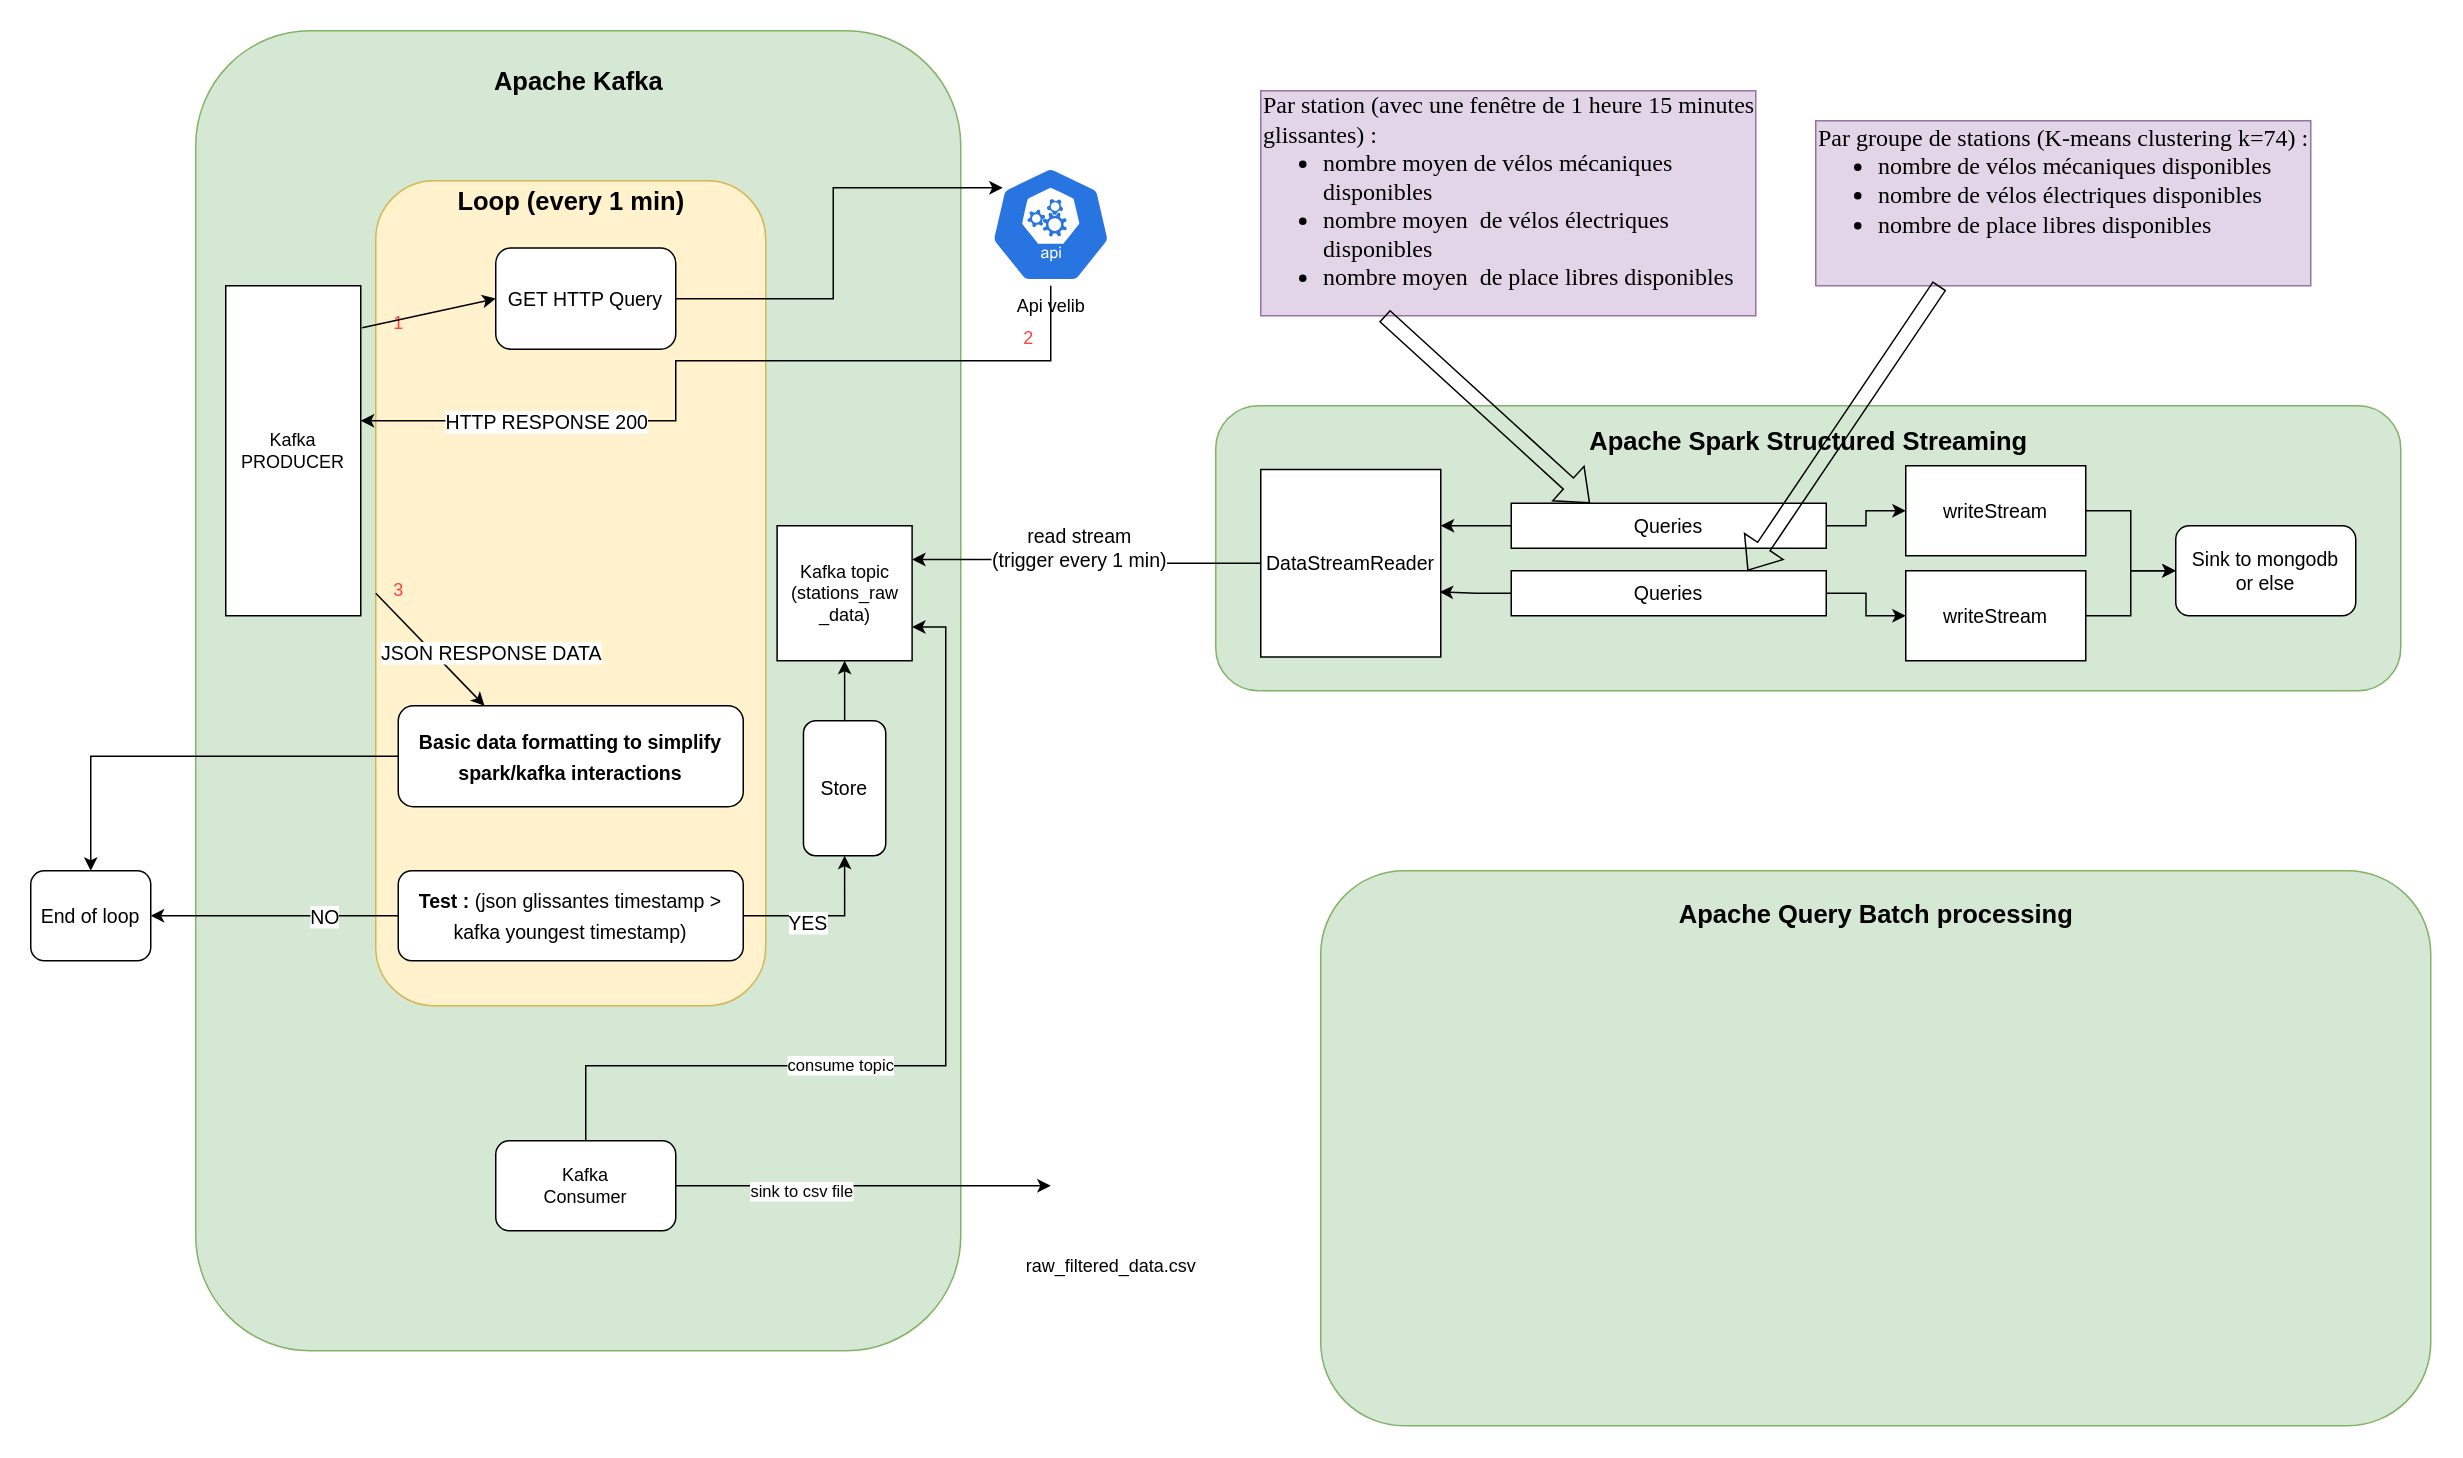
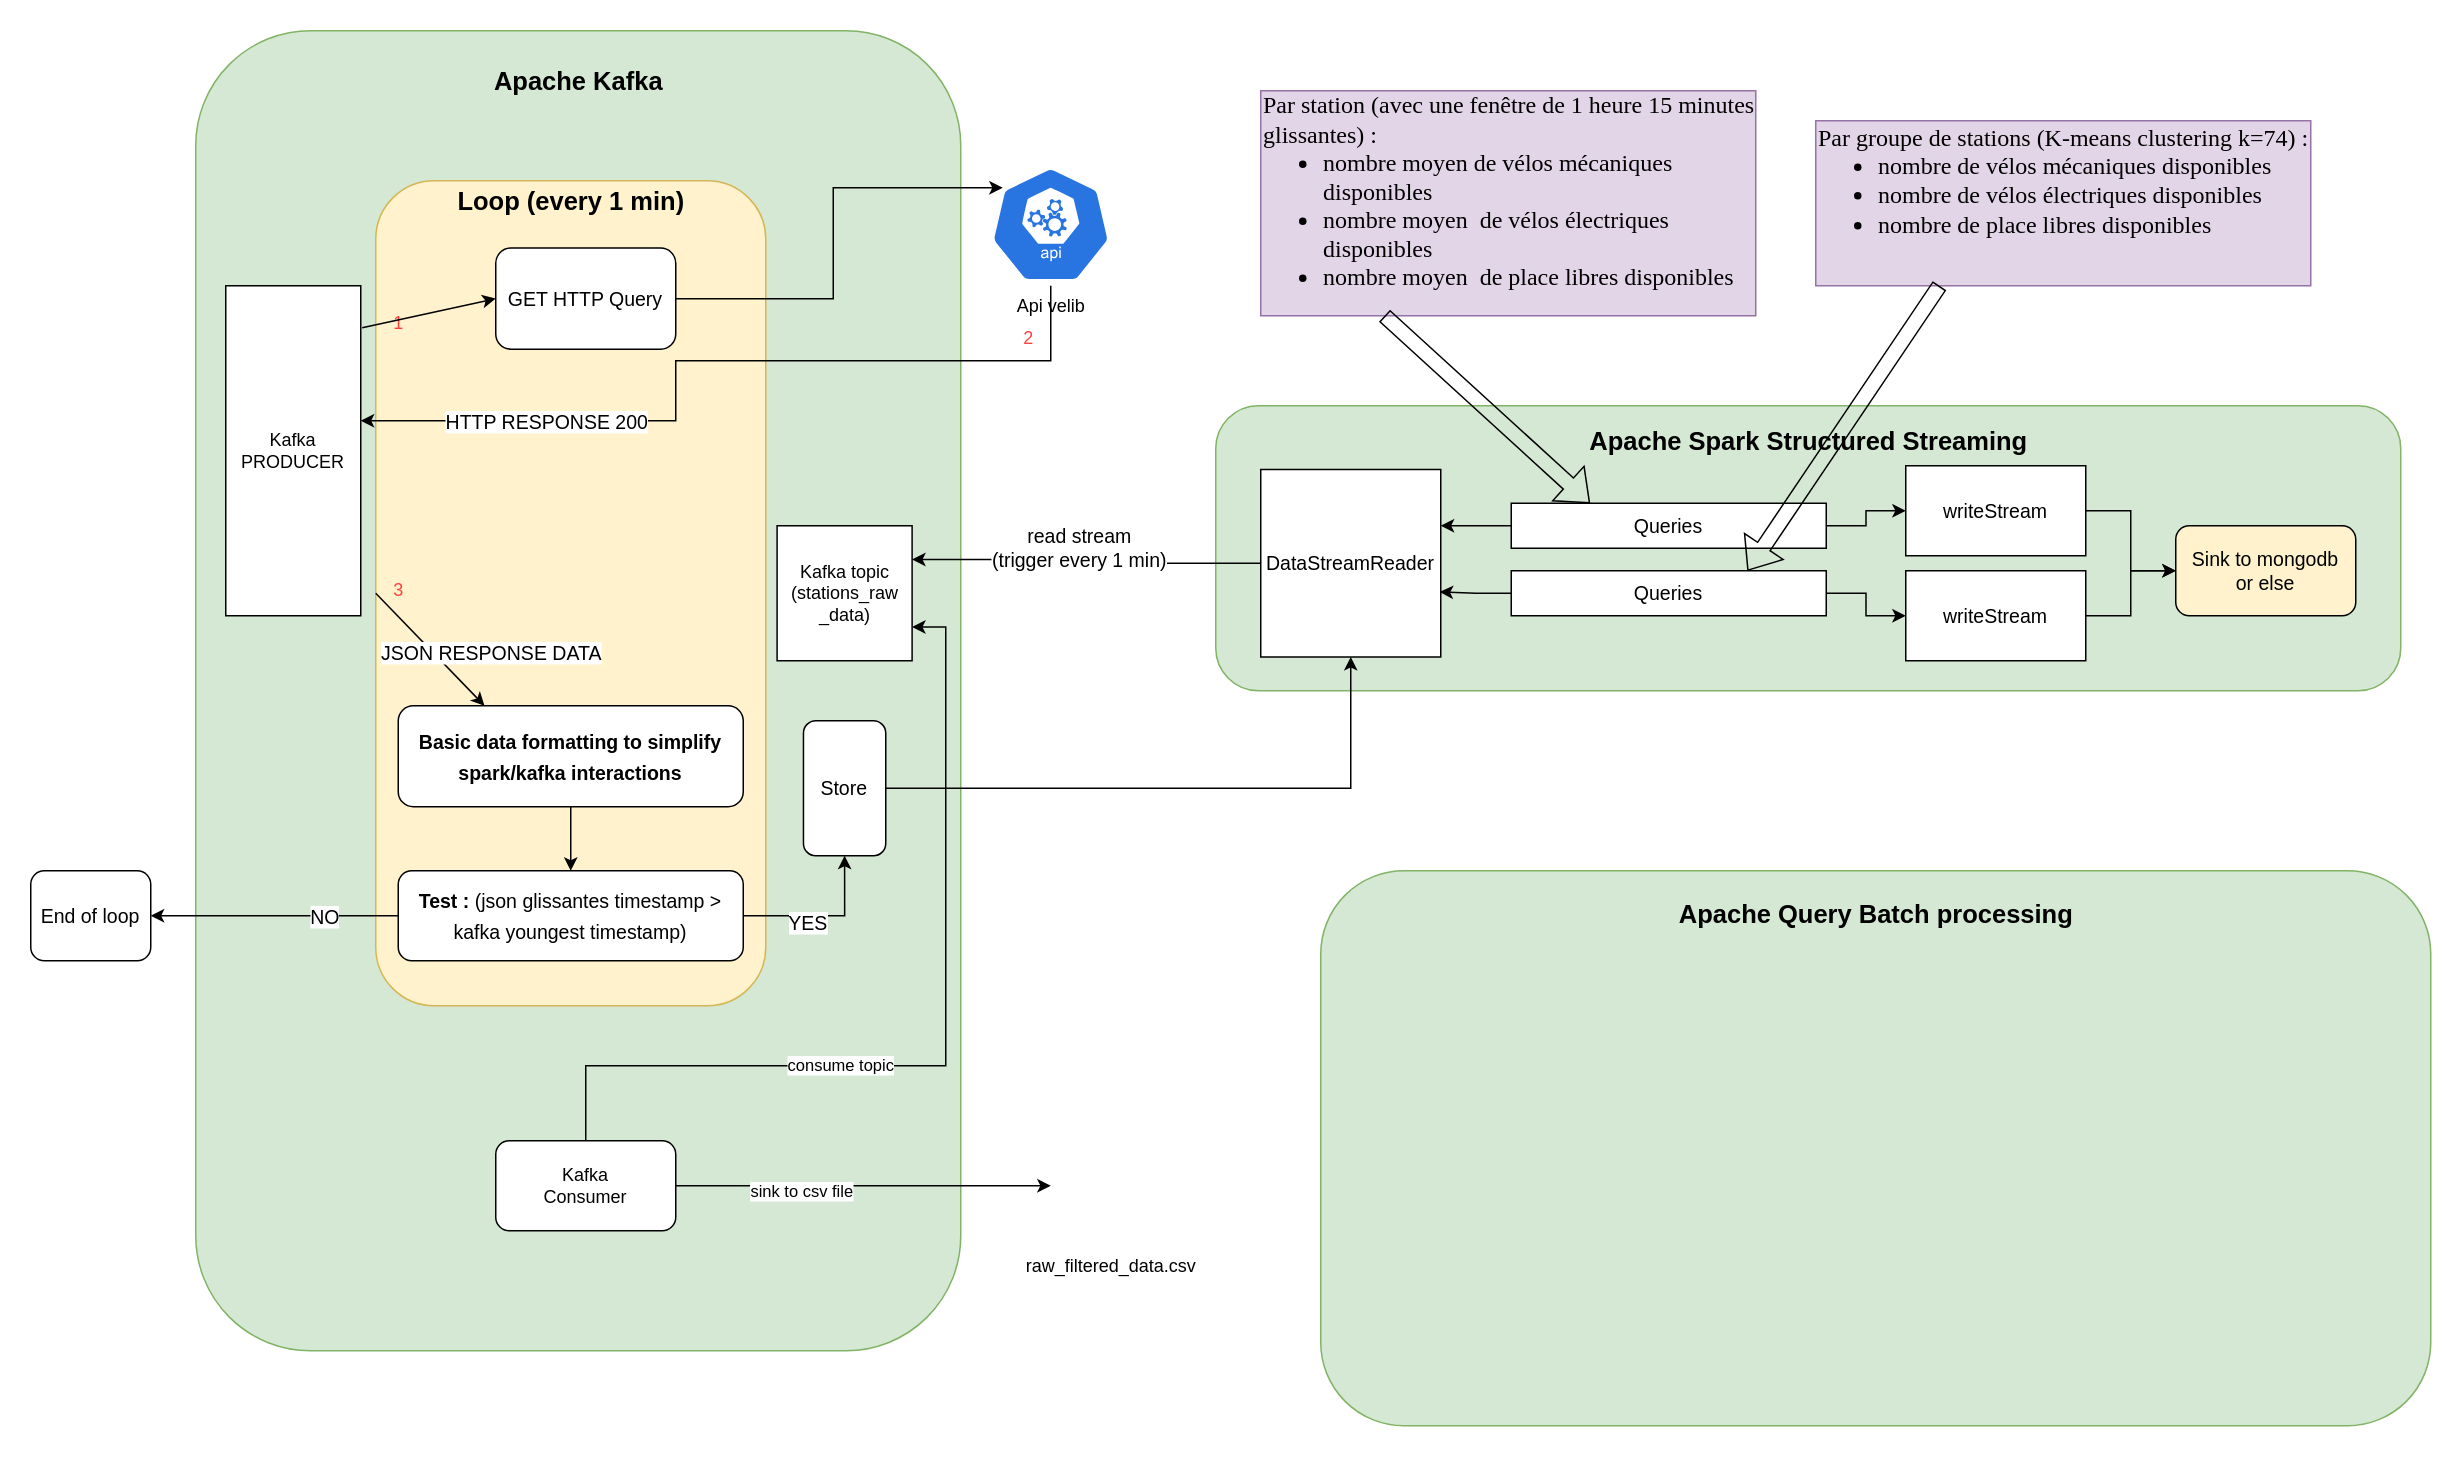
- <mxCell id="40" value="Sink to mongodb&lt;br&gt;or else" style="rounded=1;whiteSpace=wrap;html=1;fontSize=13;fontColor=#000000;" parent="1" vertex="1"><mxGeometry x="1450" y="350" width="120" height="60" as="geometry" /></mxCell>
+ <mxCell id="40" value="Sink to mongodb&lt;br&gt;or else" style="rounded=1;whiteSpace=wrap;html=1;fontSize=13;fontColor=#000000;fillColor=#fff2cc;" parent="1" vertex="1"><mxGeometry x="1450" y="350" width="120" height="60" as="geometry" /></mxCell>
- <mxCell id="38" style="edgeStyle=orthogonalEdgeStyle;rounded=0;orthogonalLoop=1;jettySize=auto;html=1;entryX=0.5;entryY=1;entryDx=0;entryDy=0;fontSize=13;fontColor=#000000;" parent="1" source="4" target="19" edge="1"><mxGeometry relative="1" as="geometry" /></mxCell>
+ <mxCell id="38" style="edgeStyle=orthogonalEdgeStyle;rounded=0;orthogonalLoop=1;jettySize=auto;html=1;fontSize=13;fontColor=#000000;" parent="1" source="4" target="28" edge="1"><mxGeometry relative="1" as="geometry" /></mxCell>
- <mxCell id="12" style="edgeStyle=orthogonalEdgeStyle;rounded=0;orthogonalLoop=1;jettySize=auto;html=1;" edge="1" parent="6" source="13" target="25"><mxGeometry relative="1" as="geometry" /></mxCell>
+ <mxCell id="12" style="edgeStyle=orthogonalEdgeStyle;rounded=0;orthogonalLoop=1;jettySize=auto;html=1;entryX=0.5;entryY=0;entryDx=0;entryDy=0;" edge="1" parent="6" source="13" target="16"><mxGeometry relative="1" as="geometry" /></mxCell>
